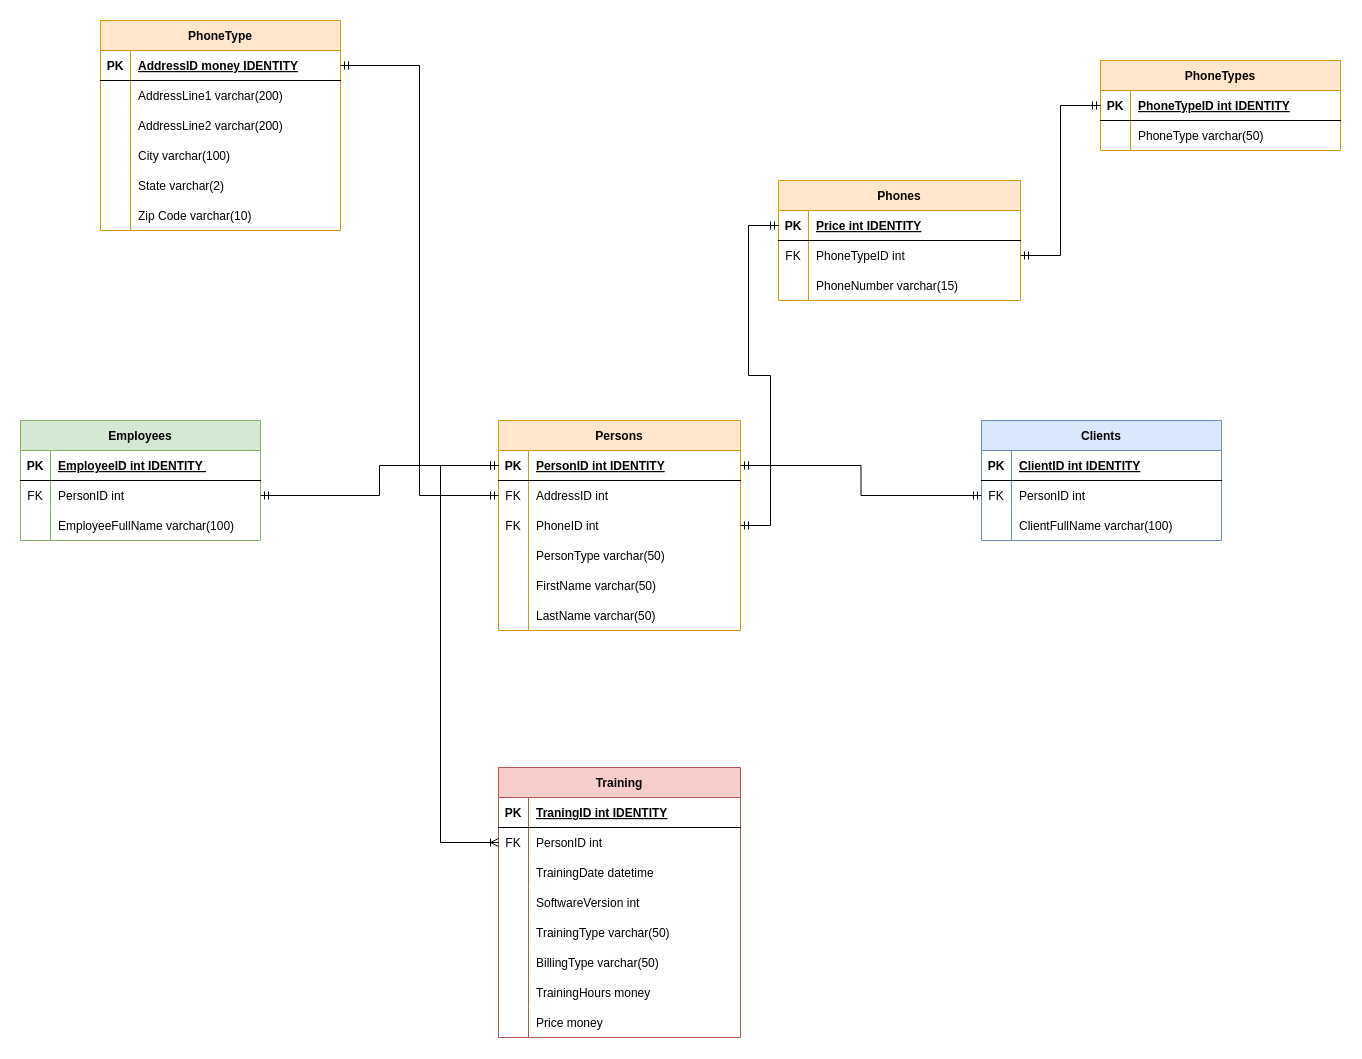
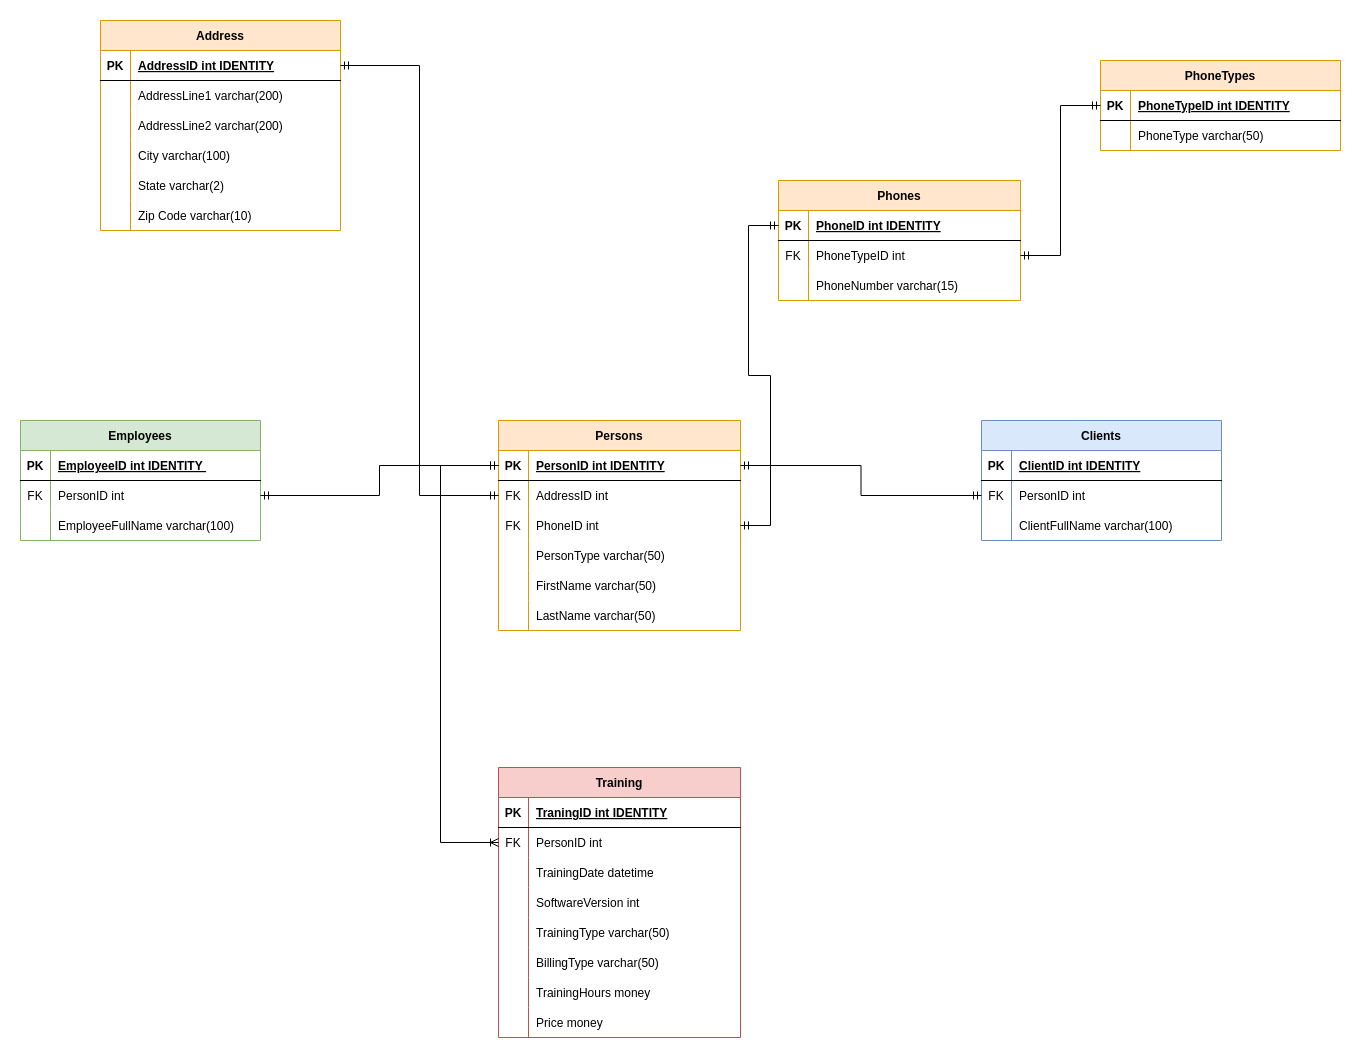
- <mxCell id="38" value="PhoneType" style="shape=table;startSize=30;container=1;collapsible=1;childLayout=tableLayout;fixedRows=1;rowLines=0;fontStyle=1;align=center;resizeLast=1;fillColor=#ffe6cc;strokeColor=#d79b00;" parent="1" vertex="1"><mxGeometry x="100" y="20" width="240" height="210" as="geometry" /></mxCell>
+ <mxCell id="38" value="Address" style="shape=table;startSize=30;container=1;collapsible=1;childLayout=tableLayout;fixedRows=1;rowLines=0;fontStyle=1;align=center;resizeLast=1;fillColor=#ffe6cc;strokeColor=#d79b00;" parent="1" vertex="1"><mxGeometry x="100" y="20" width="240" height="210" as="geometry" /></mxCell>
- <mxCell id="41" value="AddressID money IDENTITY" style="shape=partialRectangle;connectable=0;fillColor=none;top=0;left=0;bottom=0;right=0;align=left;spacingLeft=6;fontStyle=5;overflow=hidden;" parent="39" vertex="1"><mxGeometry x="30" width="210" height="30" as="geometry"><mxRectangle width="210" height="30" as="alternateBounds" /></mxGeometry></mxCell>
+ <mxCell id="41" value="AddressID int IDENTITY" style="shape=partialRectangle;connectable=0;fillColor=none;top=0;left=0;bottom=0;right=0;align=left;spacingLeft=6;fontStyle=5;overflow=hidden;" parent="39" vertex="1"><mxGeometry x="30" width="210" height="30" as="geometry"><mxRectangle width="210" height="30" as="alternateBounds" /></mxGeometry></mxCell>
- <mxCell id="5" value="Price int IDENTITY" style="shape=partialRectangle;connectable=0;fillColor=none;top=0;left=0;bottom=0;right=0;align=left;spacingLeft=6;fontStyle=5;overflow=hidden;" parent="3" vertex="1"><mxGeometry x="30" width="212" height="30" as="geometry"><mxRectangle width="212" height="30" as="alternateBounds" /></mxGeometry></mxCell>
+ <mxCell id="5" value="PhoneID int IDENTITY" style="shape=partialRectangle;connectable=0;fillColor=none;top=0;left=0;bottom=0;right=0;align=left;spacingLeft=6;fontStyle=5;overflow=hidden;" parent="3" vertex="1"><mxGeometry x="30" width="212" height="30" as="geometry"><mxRectangle width="212" height="30" as="alternateBounds" /></mxGeometry></mxCell>
